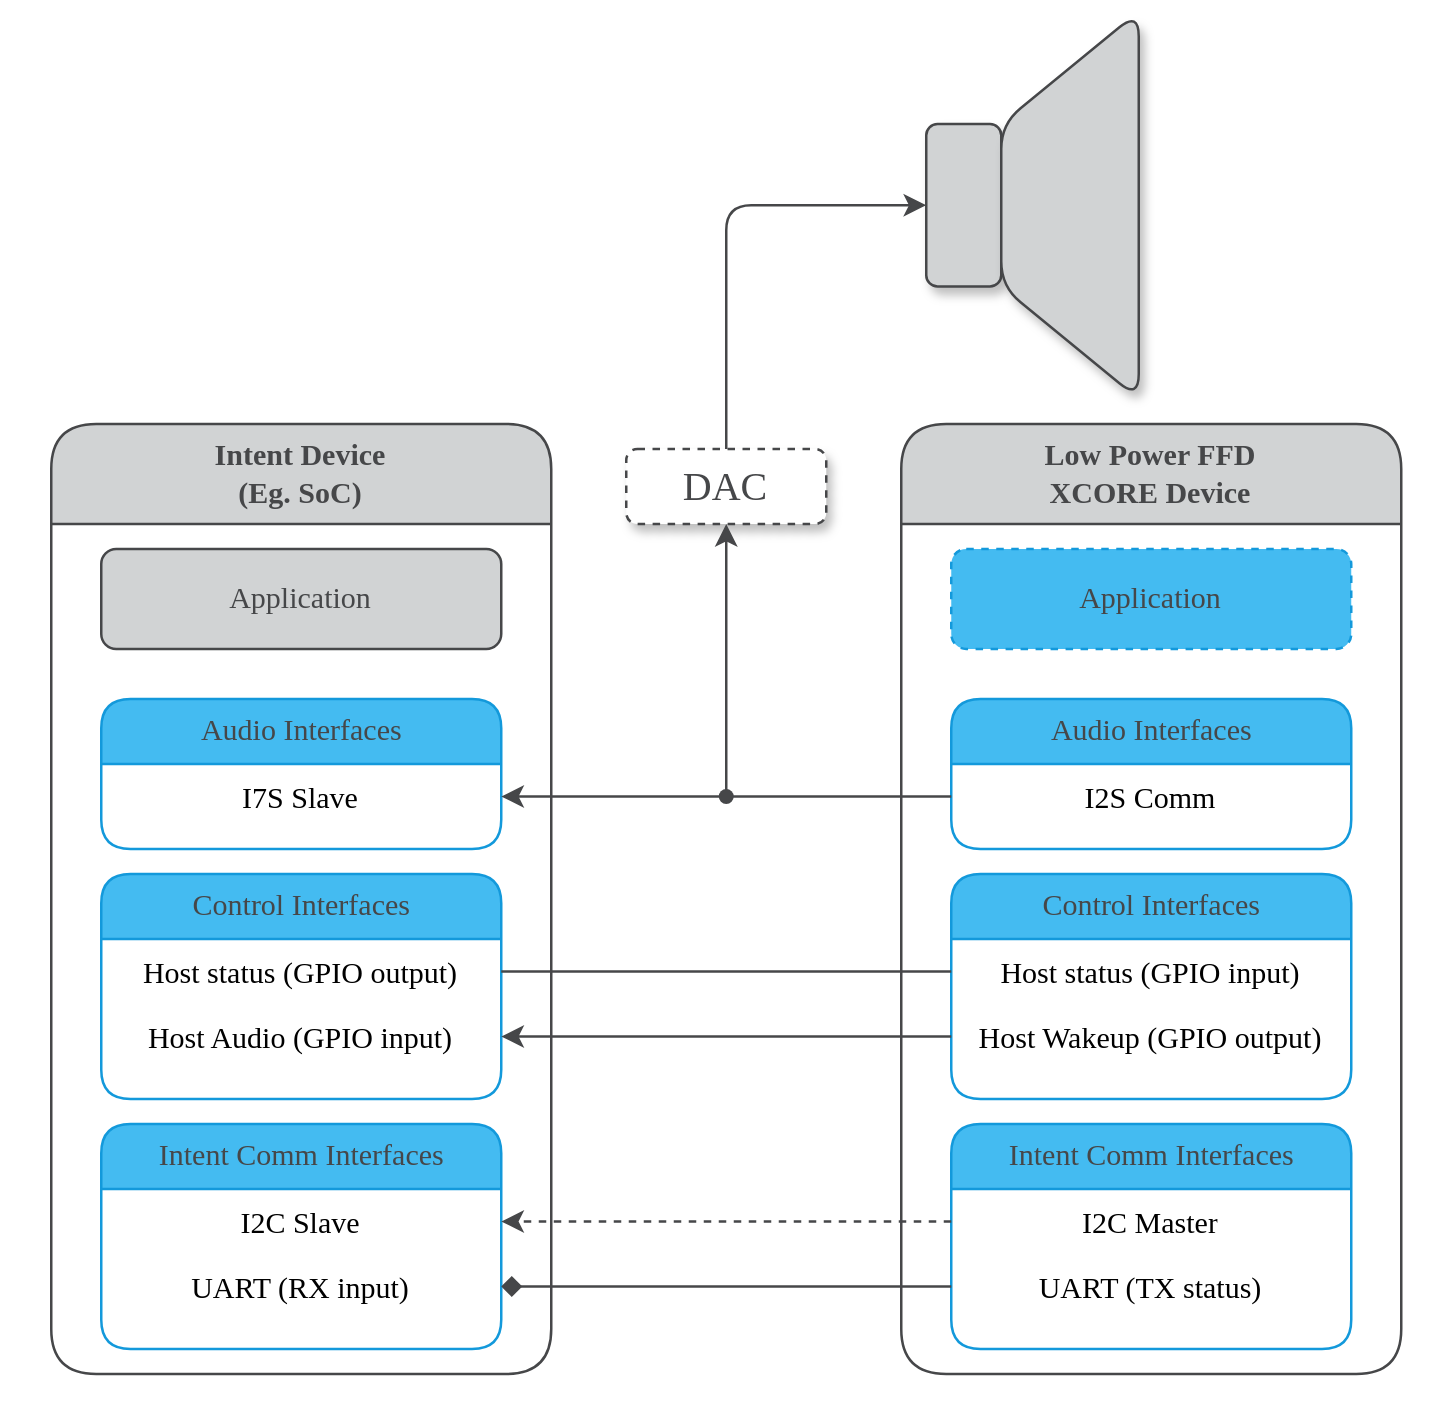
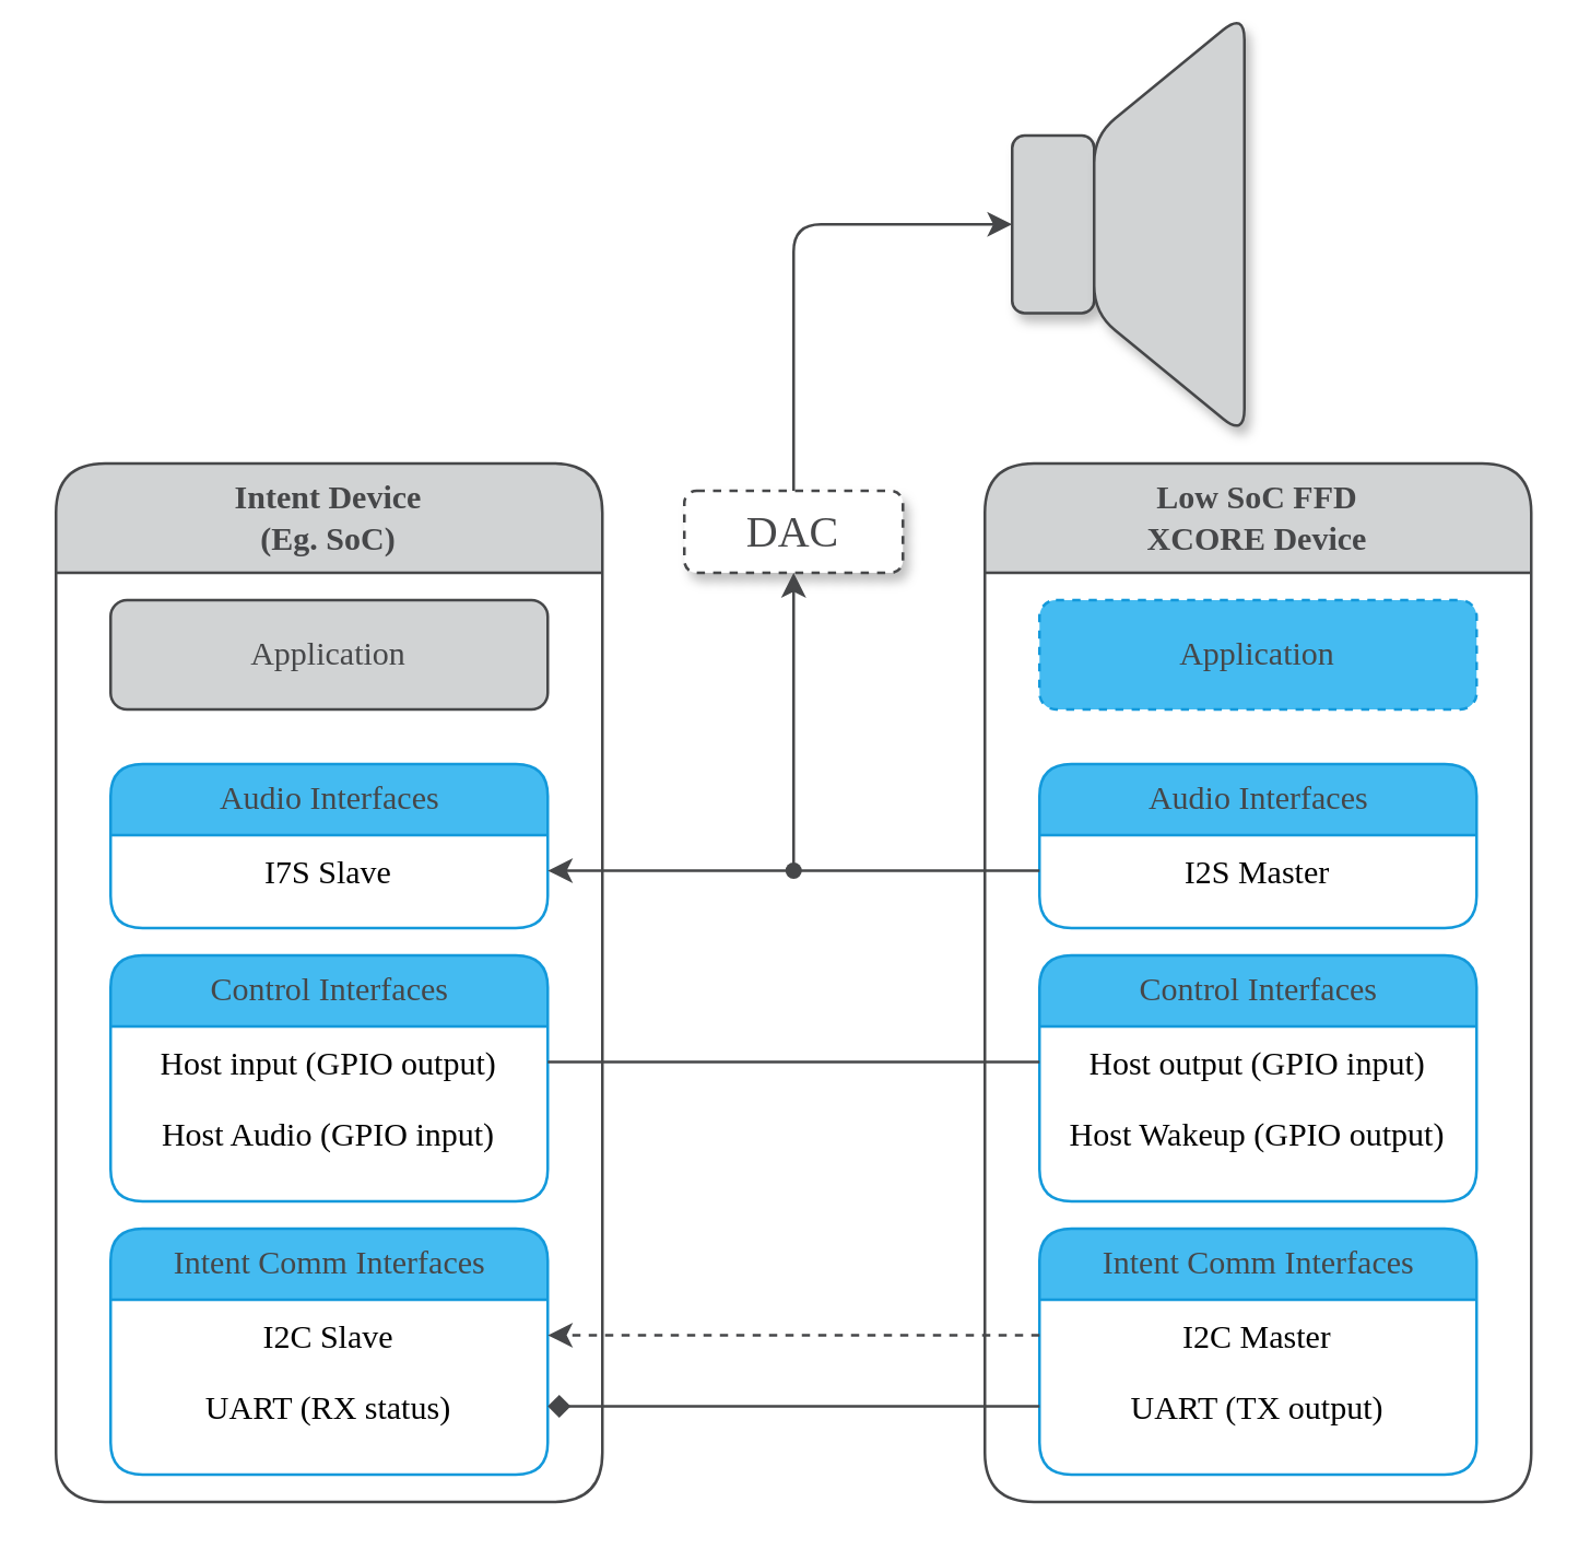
- <mxCell id="18" value="Low Power FFD&lt;br&gt;XCORE Device" style="swimlane;whiteSpace=wrap;html=1;shadow=0;strokeColor=#464749;fontFamily=Arial Nova Light;fontColor=#464749;fillColor=#D1D3D4;rounded=1;fontStyle=1;startSize=40;swimlaneFillColor=default;" parent="1" vertex="1"><mxGeometry x="360" y="140" width="200" height="380" as="geometry" /></mxCell>
+ <mxCell id="18" value="Low SoC FFD&lt;br&gt;XCORE Device" style="swimlane;whiteSpace=wrap;html=1;shadow=0;strokeColor=#464749;fontFamily=Arial Nova Light;fontColor=#464749;fillColor=#D1D3D4;rounded=1;fontStyle=1;startSize=40;swimlaneFillColor=default;" parent="1" vertex="1"><mxGeometry x="360" y="140" width="200" height="380" as="geometry" /></mxCell>
- <mxCell id="20" value="I2S Comm" style="text;html=1;strokeColor=none;fillColor=none;spacingLeft=4;spacingRight=4;whiteSpace=wrap;overflow=hidden;rotatable=0;points=[[0,0.5],[1,0.5]];portConstraint=eastwest;fontFamily=Arial Nova Light;fontStyle=0;align=center;" parent="19" vertex="1"><mxGeometry y="26" width="160" height="26" as="geometry" /></mxCell>
+ <mxCell id="20" value="I2S Master" style="text;html=1;strokeColor=none;fillColor=none;spacingLeft=4;spacingRight=4;whiteSpace=wrap;overflow=hidden;rotatable=0;points=[[0,0.5],[1,0.5]];portConstraint=eastwest;fontFamily=Arial Nova Light;fontStyle=0;align=center;" parent="19" vertex="1"><mxGeometry y="26" width="160" height="26" as="geometry" /></mxCell>
- <mxCell id="23" value="Host status (GPIO input)" style="text;html=1;strokeColor=none;fillColor=none;spacingLeft=4;spacingRight=4;whiteSpace=wrap;overflow=hidden;rotatable=0;points=[[0,0.5],[1,0.5]];portConstraint=eastwest;fontFamily=Arial Nova Light;fontStyle=0;align=center;" parent="22" vertex="1"><mxGeometry y="26" width="160" height="26" as="geometry" /></mxCell>
+ <mxCell id="23" value="Host output (GPIO input)" style="text;html=1;strokeColor=none;fillColor=none;spacingLeft=4;spacingRight=4;whiteSpace=wrap;overflow=hidden;rotatable=0;points=[[0,0.5],[1,0.5]];portConstraint=eastwest;fontFamily=Arial Nova Light;fontStyle=0;align=center;" parent="22" vertex="1"><mxGeometry y="26" width="160" height="26" as="geometry" /></mxCell>
- <mxCell id="12" value="Host status (GPIO output)" style="text;html=1;strokeColor=none;fillColor=none;spacingLeft=4;spacingRight=4;whiteSpace=wrap;overflow=hidden;rotatable=0;points=[[0,0.5],[1,0.5]];portConstraint=eastwest;fontFamily=Arial Nova Light;fontStyle=0;align=center;" parent="11" vertex="1"><mxGeometry y="26" width="160" height="26" as="geometry" /></mxCell>
+ <mxCell id="12" value="Host input (GPIO output)" style="text;html=1;strokeColor=none;fillColor=none;spacingLeft=4;spacingRight=4;whiteSpace=wrap;overflow=hidden;rotatable=0;points=[[0,0.5],[1,0.5]];portConstraint=eastwest;fontFamily=Arial Nova Light;fontStyle=0;align=center;" parent="11" vertex="1"><mxGeometry y="26" width="160" height="26" as="geometry" /></mxCell>
- <mxCell id="28" style="edgeStyle=orthogonalEdgeStyle;rounded=1;orthogonalLoop=1;jettySize=auto;html=1;fontSize=16;labelBackgroundColor=none;strokeColor=#464749;fontColor=default;fontFamily=Arial Nova Light;labelBorderColor=none;entryX=1;entryY=0.5;entryDx=0;entryDy=0;" parent="1" source="24" target="13" edge="1"><mxGeometry relative="1" as="geometry"><mxPoint x="420" y="299" as="sourcePoint" /><mxPoint x="310" y="350" as="targetPoint" /></mxGeometry></mxCell>
- <mxCell id="16" value="UART (RX input)" style="text;html=1;strokeColor=none;fillColor=none;spacingLeft=4;spacingRight=4;whiteSpace=wrap;overflow=hidden;rotatable=0;points=[[0,0.5],[1,0.5]];portConstraint=eastwest;fontFamily=Arial Nova Light;fontStyle=0;align=center;" parent="14" vertex="1"><mxGeometry y="52" width="160" height="26" as="geometry" /></mxCell>
+ <mxCell id="16" value="UART (RX status)" style="text;html=1;strokeColor=none;fillColor=none;spacingLeft=4;spacingRight=4;whiteSpace=wrap;overflow=hidden;rotatable=0;points=[[0,0.5],[1,0.5]];portConstraint=eastwest;fontFamily=Arial Nova Light;fontStyle=0;align=center;" parent="14" vertex="1"><mxGeometry y="52" width="160" height="26" as="geometry" /></mxCell>
- <mxCell id="27" value="UART (TX status)" style="text;html=1;strokeColor=none;fillColor=none;spacingLeft=4;spacingRight=4;whiteSpace=wrap;overflow=hidden;rotatable=0;points=[[0,0.5],[1,0.5]];portConstraint=eastwest;fontFamily=Arial Nova Light;fontStyle=0;align=center;" parent="25" vertex="1"><mxGeometry y="52" width="160" height="26" as="geometry" /></mxCell>
+ <mxCell id="27" value="UART (TX output)" style="text;html=1;strokeColor=none;fillColor=none;spacingLeft=4;spacingRight=4;whiteSpace=wrap;overflow=hidden;rotatable=0;points=[[0,0.5],[1,0.5]];portConstraint=eastwest;fontFamily=Arial Nova Light;fontStyle=0;align=center;" parent="25" vertex="1"><mxGeometry y="52" width="160" height="26" as="geometry" /></mxCell>
